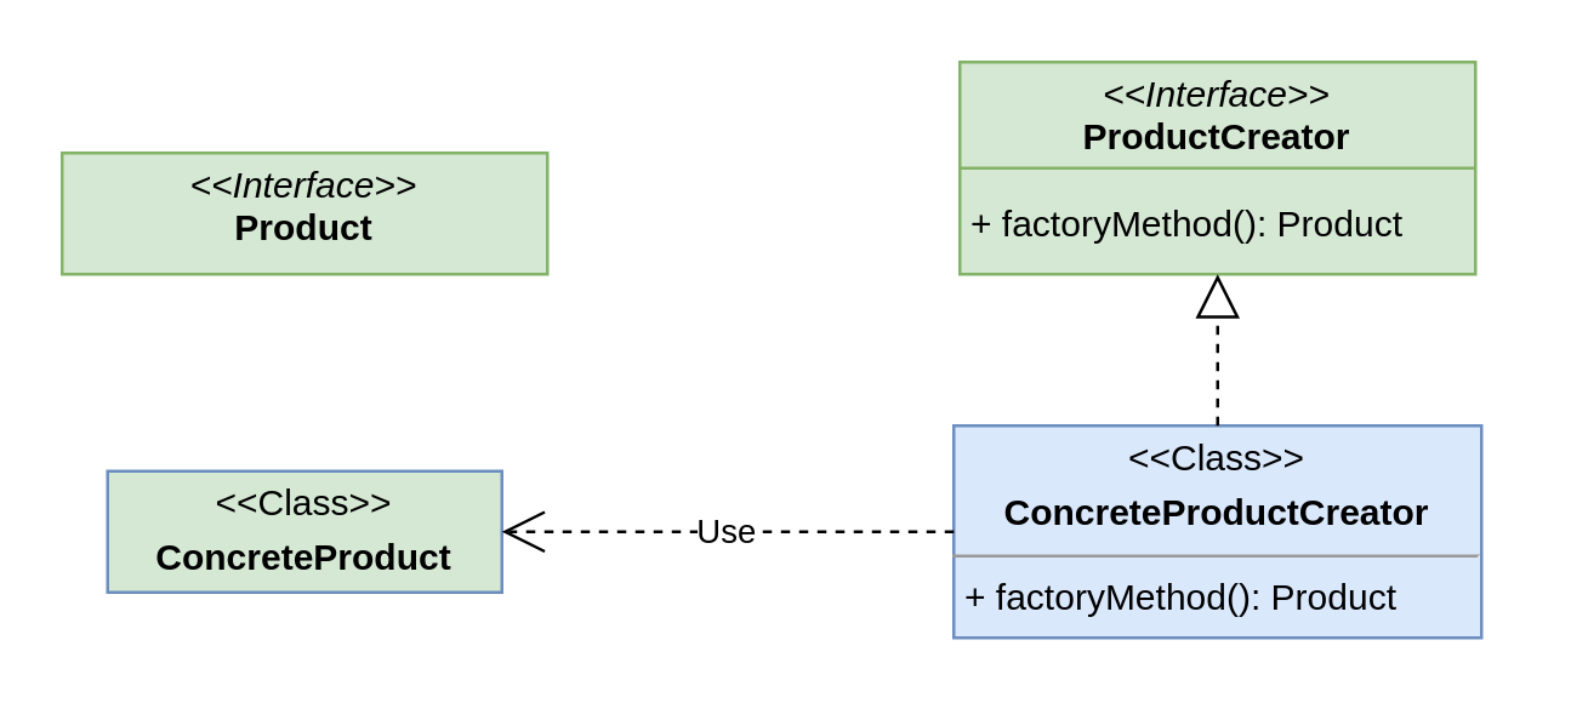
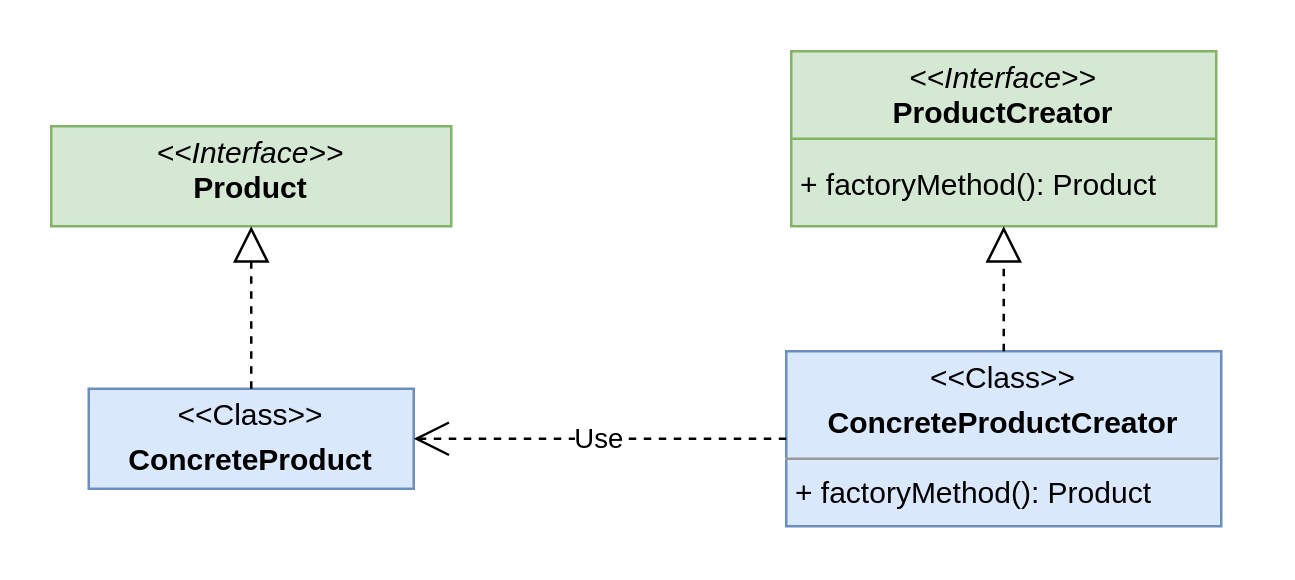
+ <mxCell id="10" value="" style="endArrow=block;dashed=1;endFill=0;endSize=12;html=1;exitX=0.5;exitY=0;exitDx=0;exitDy=0;entryX=0.5;entryY=1;entryDx=0;entryDy=0;" parent="1" source="9" target="4" edge="1"><mxGeometry width="160" relative="1" as="geometry"><mxPoint x="240" y="90" as="sourcePoint" /><mxPoint x="170" y="110" as="targetPoint" /></mxGeometry></mxCell>
- <mxCell id="9" value="&lt;p style=&quot;margin: 0px ; margin-top: 4px ; text-align: center&quot;&gt;&amp;lt;&amp;lt;Class&amp;gt;&amp;gt;&lt;/p&gt;&lt;p style=&quot;margin: 0px ; margin-top: 4px ; text-align: center&quot;&gt;&lt;b&gt;ConcreteProduct&lt;/b&gt;&lt;/p&gt;" style="verticalAlign=top;align=left;overflow=fill;fontSize=12;fontFamily=Helvetica;html=1;fillColor=#d5e8d4;strokeColor=#6c8ebf;" parent="1" vertex="1"><mxGeometry x="35" y="155" width="130" height="40" as="geometry" /></mxCell>
+ <mxCell id="9" value="&lt;p style=&quot;margin: 0px ; margin-top: 4px ; text-align: center&quot;&gt;&amp;lt;&amp;lt;Class&amp;gt;&amp;gt;&lt;/p&gt;&lt;p style=&quot;margin: 0px ; margin-top: 4px ; text-align: center&quot;&gt;&lt;b&gt;ConcreteProduct&lt;/b&gt;&lt;/p&gt;" style="verticalAlign=top;align=left;overflow=fill;fontSize=12;fontFamily=Helvetica;html=1;fillColor=#dae8fc;strokeColor=#6c8ebf;" parent="1" vertex="1"><mxGeometry x="35" y="155" width="130" height="40" as="geometry" /></mxCell>
